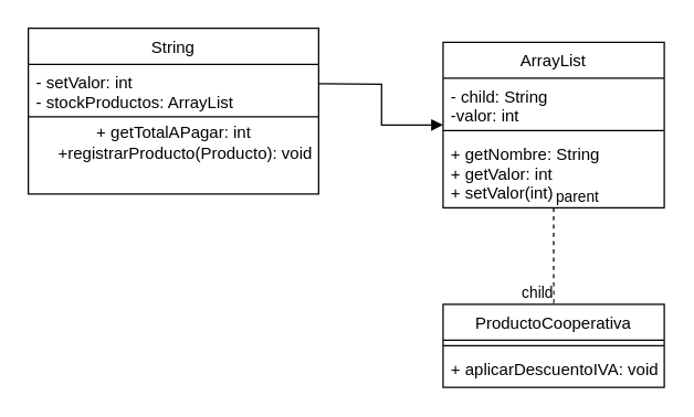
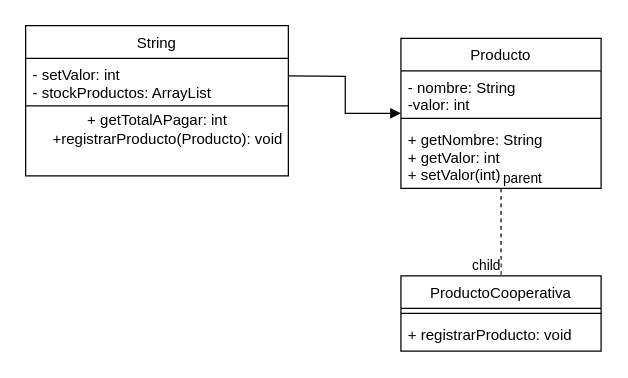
- <mxCell id="6" value="ArrayList" style="swimlane;fontStyle=0;align=center;verticalAlign=top;childLayout=stackLayout;horizontal=1;startSize=26;horizontalStack=0;resizeParent=1;resizeParentMax=0;resizeLast=0;collapsible=1;marginBottom=0;" vertex="1" parent="1"><mxGeometry x="320" y="30" width="160" height="120" as="geometry" /></mxCell>
+ <mxCell id="6" value="Producto" style="swimlane;fontStyle=0;align=center;verticalAlign=top;childLayout=stackLayout;horizontal=1;startSize=26;horizontalStack=0;resizeParent=1;resizeParentMax=0;resizeLast=0;collapsible=1;marginBottom=0;" vertex="1" parent="1"><mxGeometry x="320" y="30" width="160" height="120" as="geometry" /></mxCell>
- <mxCell id="7" value="- child: String&#10;-valor: int" style="text;strokeColor=none;fillColor=none;align=left;verticalAlign=top;spacingLeft=4;spacingRight=4;overflow=hidden;rotatable=0;points=[[0,0.5],[1,0.5]];portConstraint=eastwest;fontStyle=0" vertex="1" parent="6"><mxGeometry y="26" width="160" height="34" as="geometry" /></mxCell>
+ <mxCell id="7" value="- nombre: String&#10;-valor: int" style="text;strokeColor=none;fillColor=none;align=left;verticalAlign=top;spacingLeft=4;spacingRight=4;overflow=hidden;rotatable=0;points=[[0,0.5],[1,0.5]];portConstraint=eastwest;fontStyle=0" vertex="1" parent="6"><mxGeometry y="26" width="160" height="34" as="geometry" /></mxCell>
- <mxCell id="13" value="+ aplicarDescuentoIVA: void" style="text;strokeColor=none;fillColor=none;align=left;verticalAlign=top;spacingLeft=4;spacingRight=4;overflow=hidden;rotatable=0;points=[[0,0.5],[1,0.5]];portConstraint=eastwest;" vertex="1" parent="11"><mxGeometry y="34" width="160" height="26" as="geometry" /></mxCell>
+ <mxCell id="13" value="+ registrarProducto: void" style="text;strokeColor=none;fillColor=none;align=left;verticalAlign=top;spacingLeft=4;spacingRight=4;overflow=hidden;rotatable=0;points=[[0,0.5],[1,0.5]];portConstraint=eastwest;" vertex="1" parent="11"><mxGeometry y="34" width="160" height="26" as="geometry" /></mxCell>
